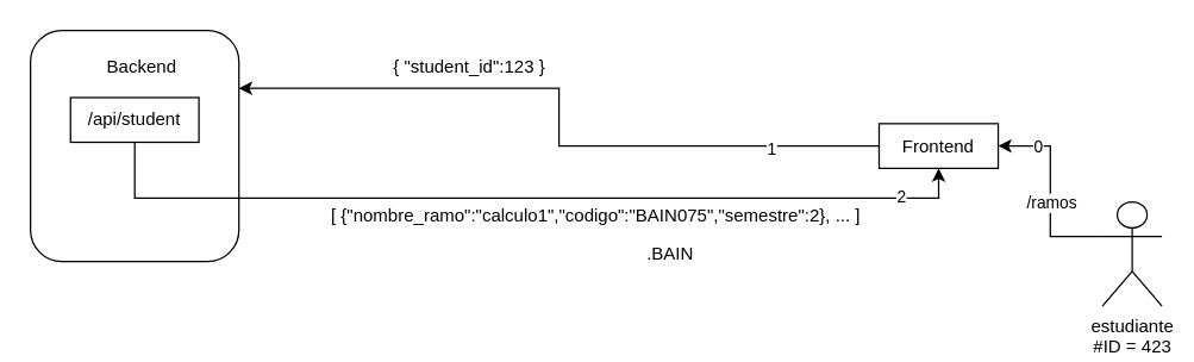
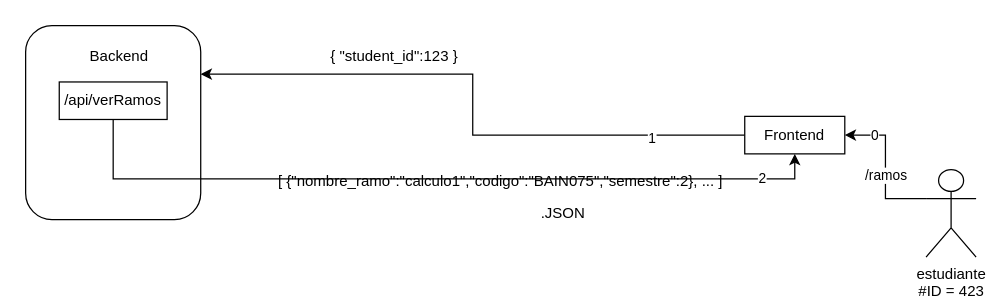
- <mxCell id="14" value="/api/student" style="rounded=0;whiteSpace=wrap;html=1;" parent="1" vertex="1"><mxGeometry x="46.88" y="65" width="86.25" height="30" as="geometry" /></mxCell>
+ <mxCell id="14" value="/api/verRamos" style="rounded=0;whiteSpace=wrap;html=1;" parent="1" vertex="1"><mxGeometry x="46.88" y="65" width="86.25" height="30" as="geometry" /></mxCell>
- <mxCell id="10" value="Frontend" style="rounded=0;whiteSpace=wrap;html=1;" parent="1" vertex="1"><mxGeometry x="590" y="82.5" width="80" height="30" as="geometry" /></mxCell>
+ <mxCell id="10" value="Frontend" style="rounded=0;whiteSpace=wrap;html=1;" parent="1" vertex="1"><mxGeometry x="595" y="92.5" width="80" height="30" as="geometry" /></mxCell>
- <mxCell id="16" value=".BAIN" style="text;html=1;strokeColor=none;fillColor=none;align=center;verticalAlign=middle;whiteSpace=wrap;rounded=0;" parent="1" vertex="1"><mxGeometry x="430" y="160" width="40" height="20" as="geometry" /></mxCell>
+ <mxCell id="16" value=".JSON" style="text;html=1;strokeColor=none;fillColor=none;align=center;verticalAlign=middle;whiteSpace=wrap;rounded=0;" parent="1" vertex="1"><mxGeometry x="430" y="160" width="40" height="20" as="geometry" /></mxCell>
